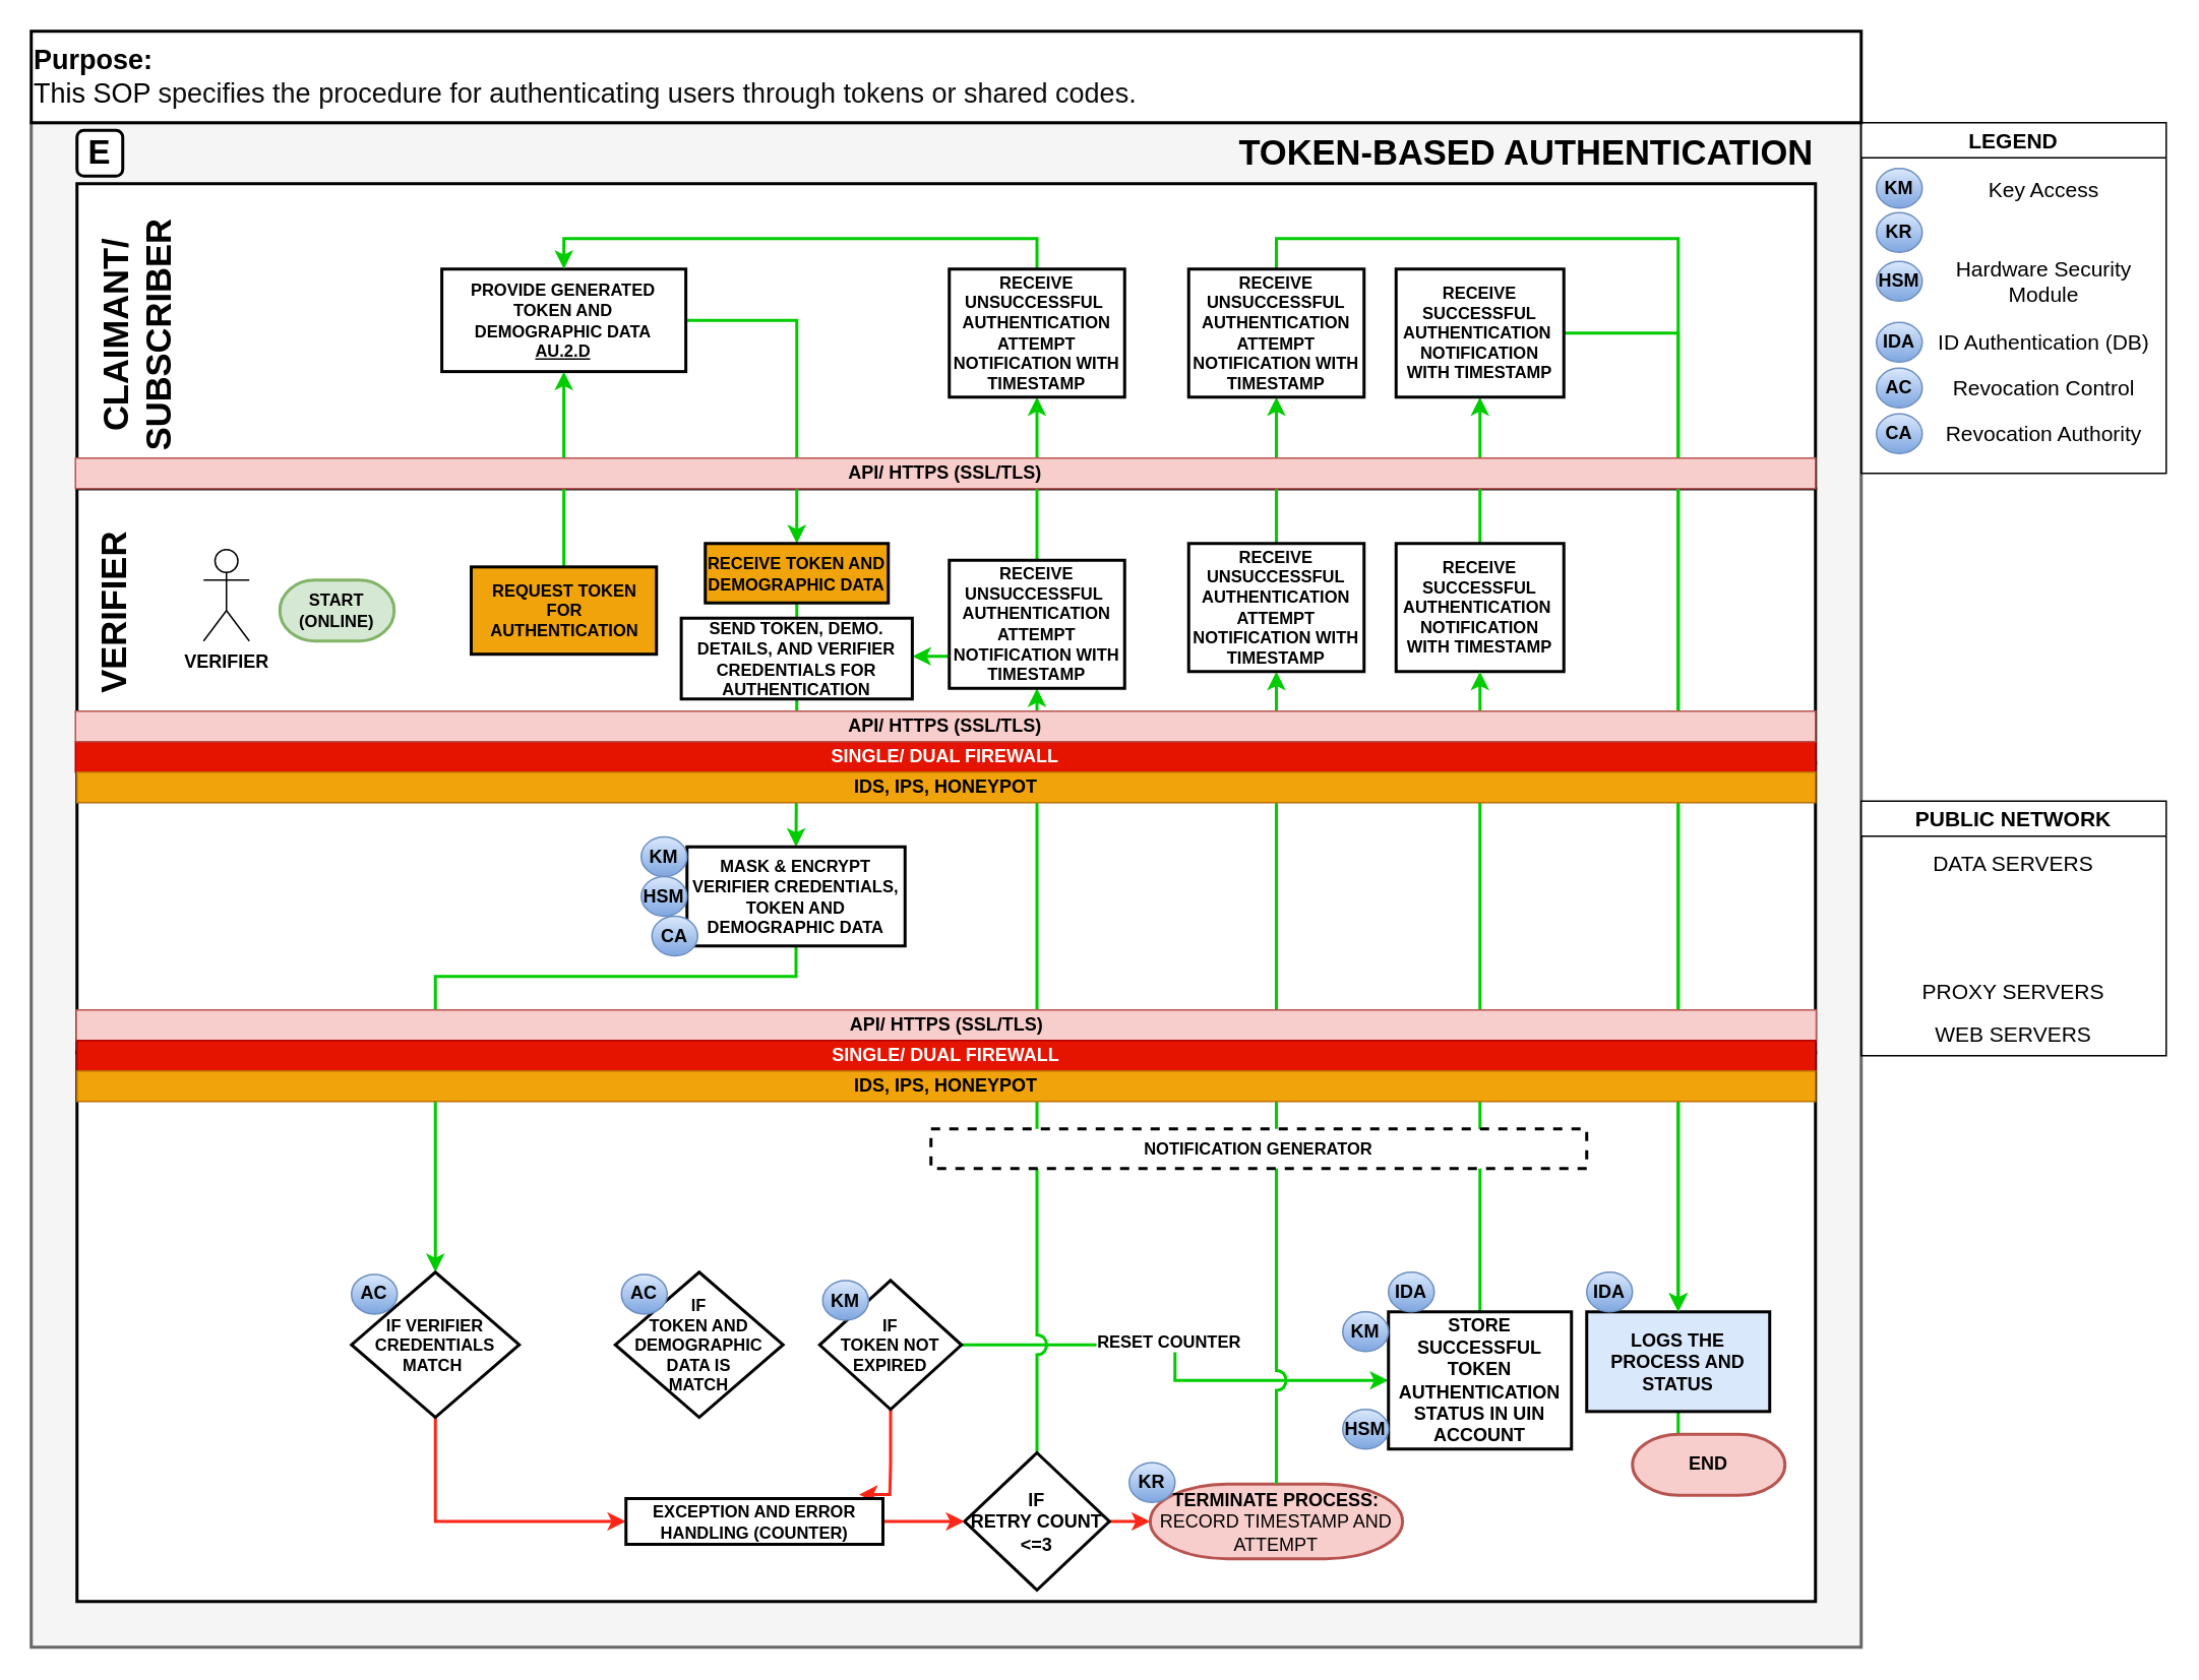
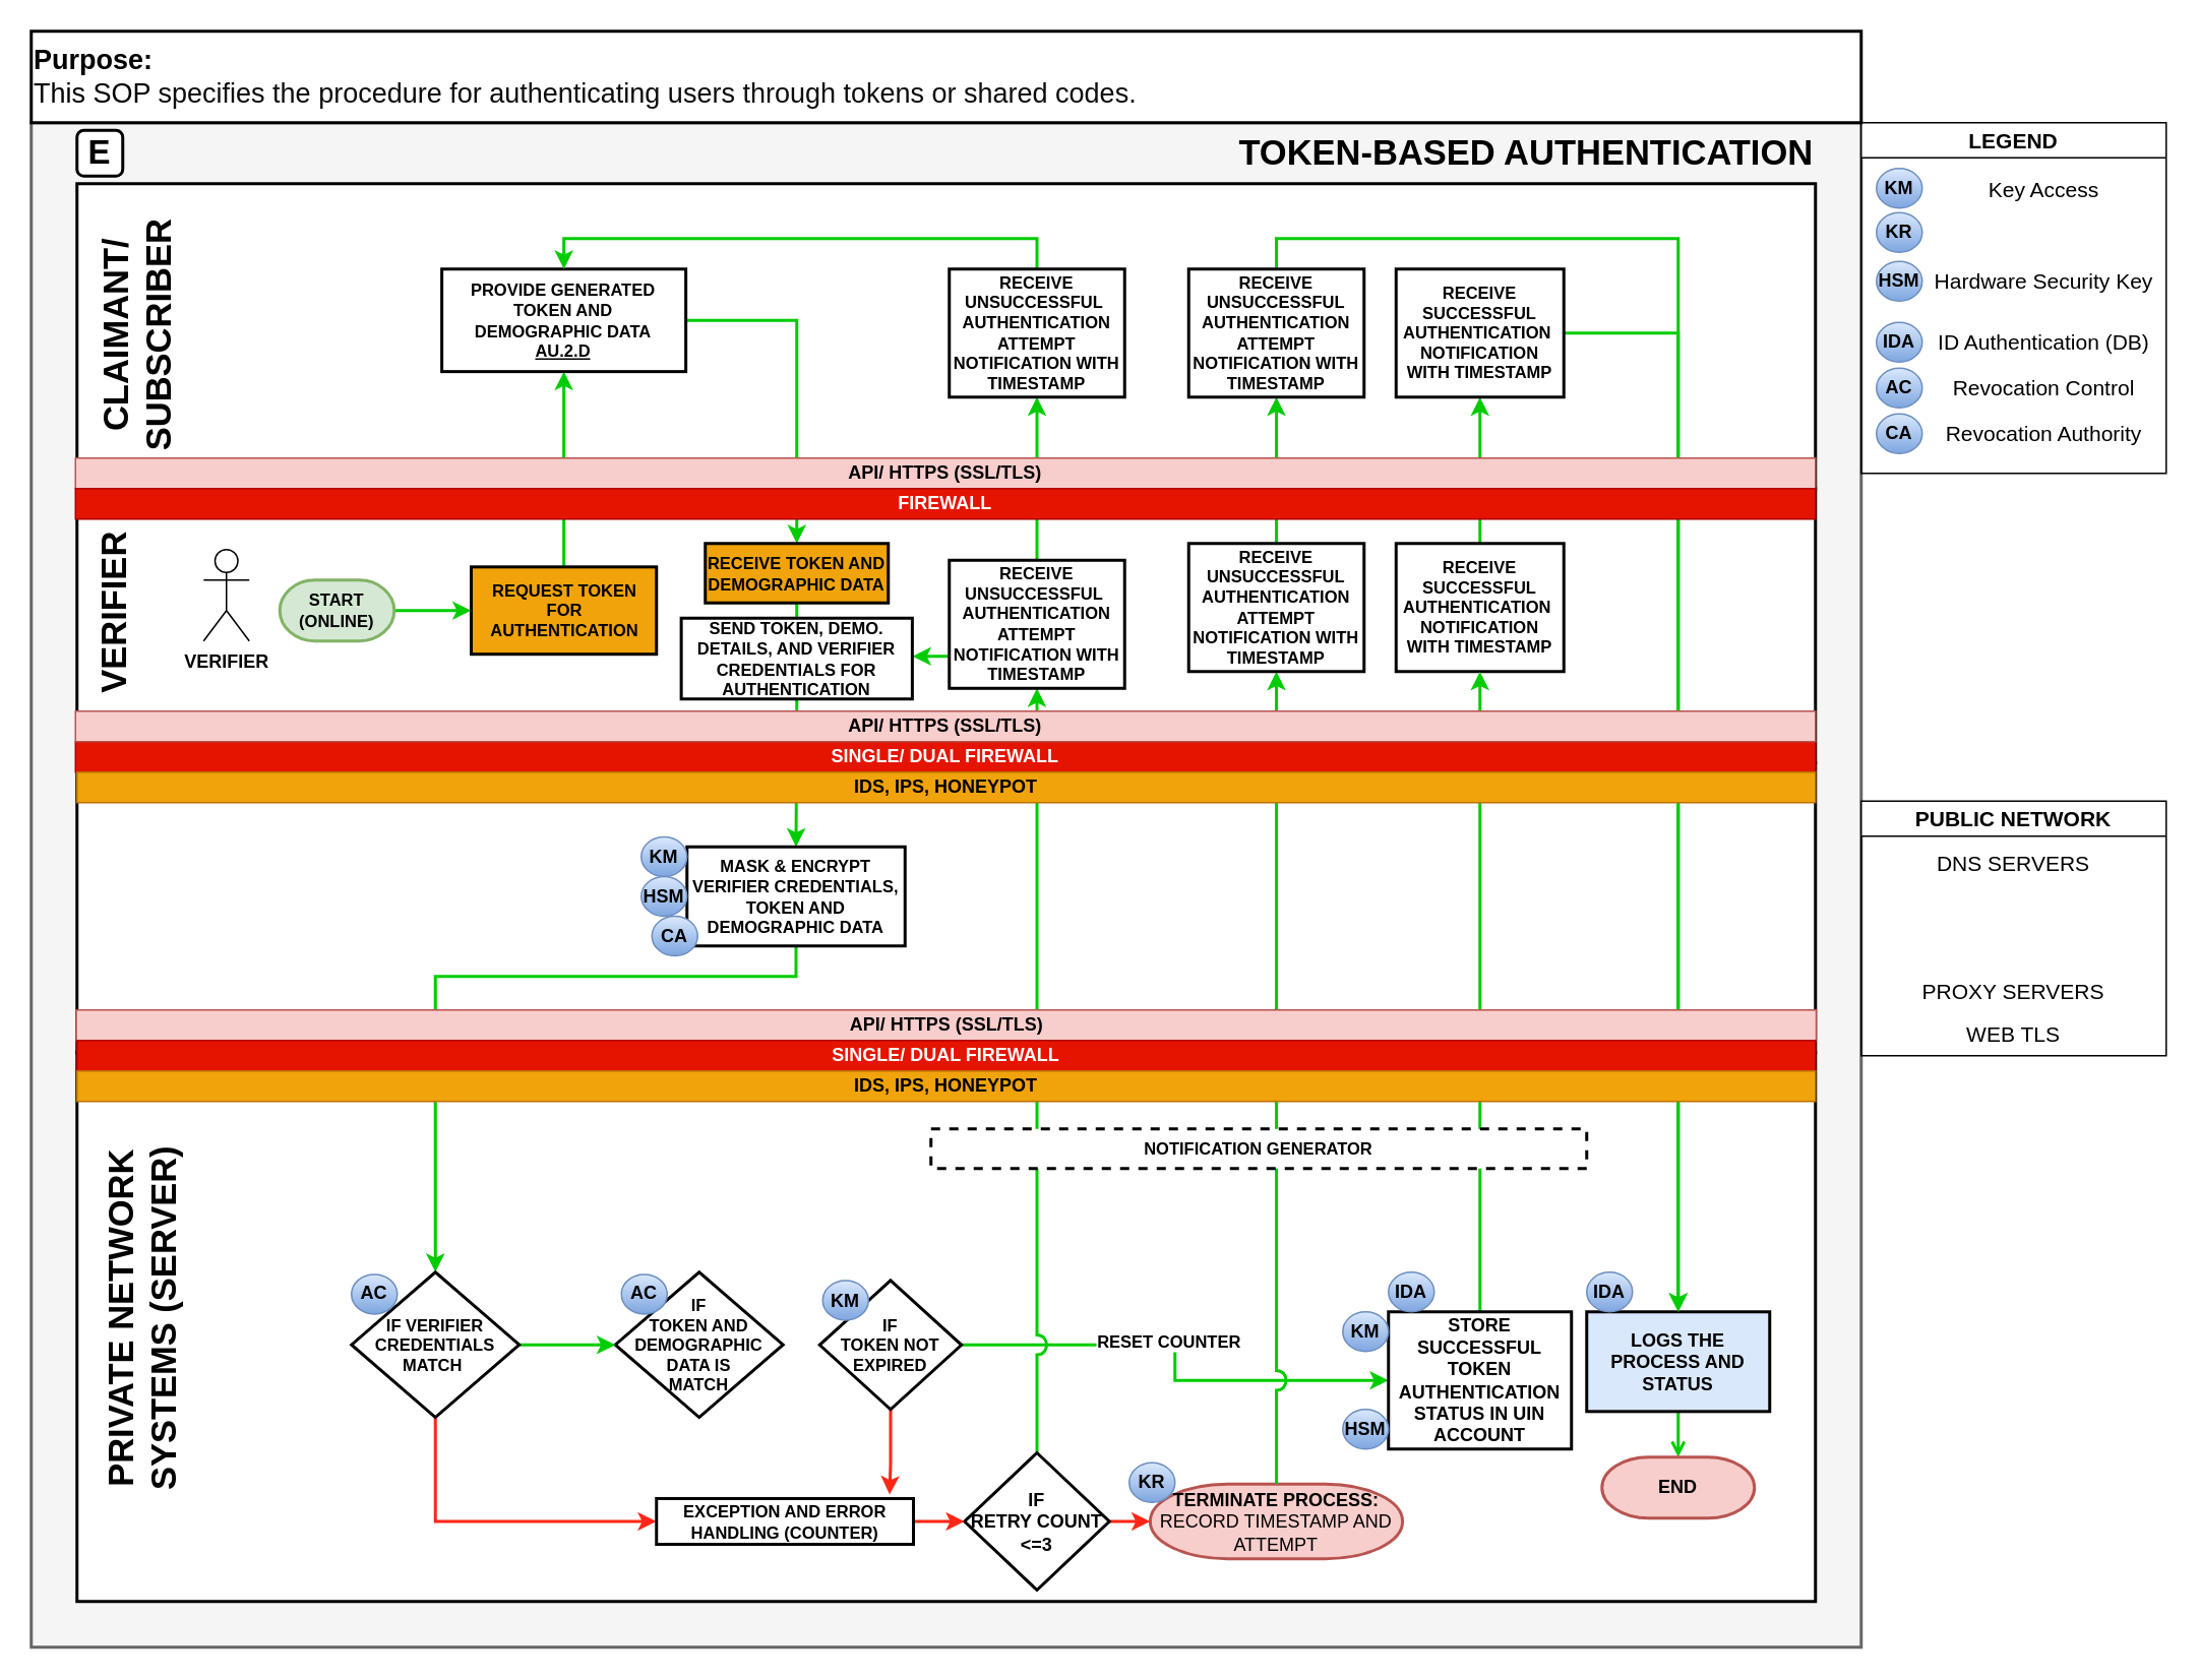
- <mxCell id="77" value="Hardware Security Module" style="text;html=1;strokeColor=none;fillColor=none;align=center;verticalAlign=middle;whiteSpace=wrap;rounded=0;fontSize=14;" parent="71" vertex="1"><mxGeometry x="40" y="90" width="160" height="28" as="geometry" /></mxCell>
+ <mxCell id="77" value="Hardware Security Key" style="text;html=1;strokeColor=none;fillColor=none;align=center;verticalAlign=middle;whiteSpace=wrap;rounded=0;fontSize=14;" parent="71" vertex="1"><mxGeometry x="40" y="90" width="160" height="28" as="geometry" /></mxCell>
+ <mxCell id="88" value="FIREWALL" style="shape=label;whiteSpace=wrap;html=1;boundedLbl=1;backgroundOutline=1;darkOpacity=0.05;darkOpacity2=0.1;fillColor=#e51400;fontColor=#ffffff;strokeColor=#B20000;rounded=0;fontStyle=1" parent="1" vertex="1"><mxGeometry x="49" y="320.01" width="1141" height="20" as="geometry" /></mxCell>
+ <mxCell id="24" value="" style="edgeStyle=orthogonalEdgeStyle;rounded=0;orthogonalLoop=1;jettySize=auto;html=1;strokeColor=#00CC00;strokeWidth=2;fontStyle=1;" parent="1" source="25" target="27" edge="1"><mxGeometry relative="1" as="geometry" /></mxCell>
- <mxCell id="54" value="DATA SERVERS" style="text;html=1;strokeColor=none;fillColor=none;align=center;verticalAlign=middle;whiteSpace=wrap;rounded=0;fontSize=14;" parent="53" vertex="1"><mxGeometry y="27" width="200" height="28" as="geometry" /></mxCell>
+ <mxCell id="54" value="DNS SERVERS" style="text;html=1;strokeColor=none;fillColor=none;align=center;verticalAlign=middle;whiteSpace=wrap;rounded=0;fontSize=14;" parent="53" vertex="1"><mxGeometry y="27" width="200" height="28" as="geometry" /></mxCell>
- <mxCell id="56" value="WEB SERVERS" style="text;html=1;strokeColor=none;fillColor=none;align=center;verticalAlign=middle;whiteSpace=wrap;rounded=0;fontSize=14;" parent="53" vertex="1"><mxGeometry y="139" width="200" height="28" as="geometry" /></mxCell>
+ <mxCell id="56" value="WEB TLS" style="text;html=1;strokeColor=none;fillColor=none;align=center;verticalAlign=middle;whiteSpace=wrap;rounded=0;fontSize=14;" parent="53" vertex="1"><mxGeometry y="139" width="200" height="28" as="geometry" /></mxCell>
+ <mxCell id="10" value="PRIVATE NETWORK&lt;br style=&quot;border-color: var(--border-color);&quot;&gt;SYSTEMS (SERVER)" style="text;html=1;align=center;verticalAlign=middle;resizable=0;points=[];autosize=1;strokeColor=none;fillColor=none;fontStyle=1;fontSize=23;strokeWidth=2;horizontal=0;" parent="1" vertex="1"><mxGeometry x="53" y="745" width="80" height="240" as="geometry" /></mxCell>
+ <mxCell id="90" style="edgeStyle=orthogonalEdgeStyle;rounded=0;orthogonalLoop=1;jettySize=auto;html=1;exitX=1;exitY=0.5;exitDx=0;exitDy=0;strokeColor=#00CC00;strokeWidth=2;fontStyle=1;" parent="1" source="92" target="34" edge="1"><mxGeometry relative="1" as="geometry" /></mxCell>
- <mxCell id="14" value="&lt;b&gt;END&lt;/b&gt;" style="strokeWidth=2;html=1;shape=mxgraph.flowchart.terminator;whiteSpace=wrap;fillColor=#f8cecc;strokeColor=#b85450;" parent="1" vertex="1"><mxGeometry x="1070" y="940.38" width="100" height="40" as="geometry" /></mxCell>
+ <mxCell id="14" value="&lt;b&gt;END&lt;/b&gt;" style="strokeWidth=2;html=1;shape=mxgraph.flowchart.terminator;whiteSpace=wrap;fillColor=#f8cecc;strokeColor=#b85450;" parent="1" vertex="1"><mxGeometry x="1050" y="955.38" width="100" height="40" as="geometry" /></mxCell>
- <mxCell id="95" value="EXCEPTION AND ERROR HANDLING (COUNTER)" style="rounded=0;whiteSpace=wrap;html=1;fontStyle=1;strokeWidth=2;fontSize=11;shape=label;boundedLbl=1;backgroundOutline=1;size=9.769;" parent="1" vertex="1"><mxGeometry x="410" y="982.5" width="168.5" height="30" as="geometry" /></mxCell>
+ <mxCell id="95" value="EXCEPTION AND ERROR HANDLING (COUNTER)" style="rounded=0;whiteSpace=wrap;html=1;fontStyle=1;strokeWidth=2;fontSize=11;shape=label;boundedLbl=1;backgroundOutline=1;size=9.769;" parent="1" vertex="1"><mxGeometry x="430" y="982.5" width="168.5" height="30" as="geometry" /></mxCell>
